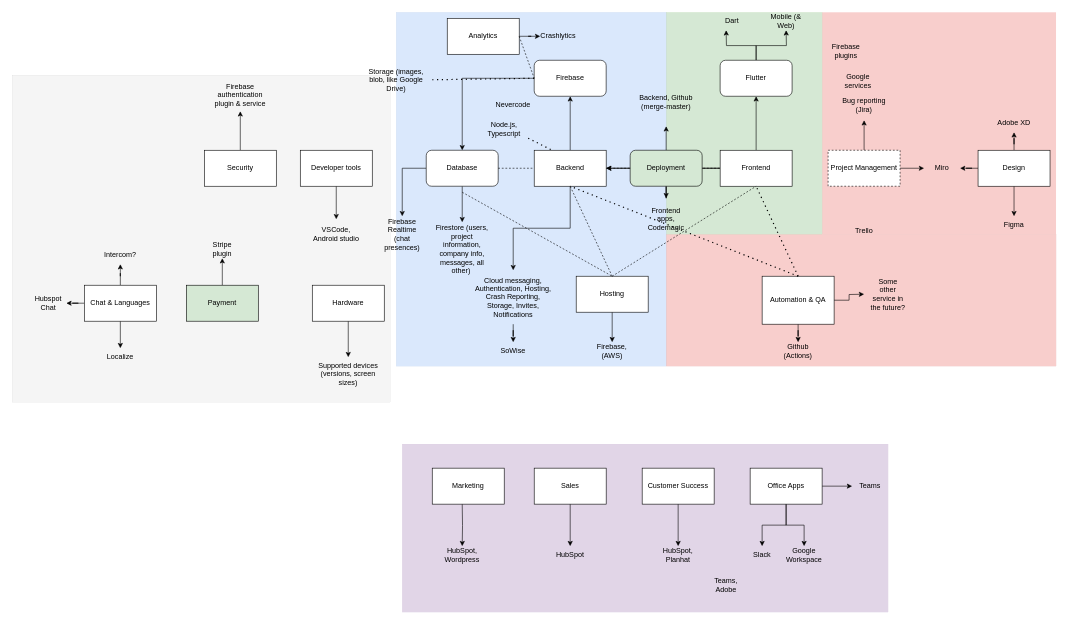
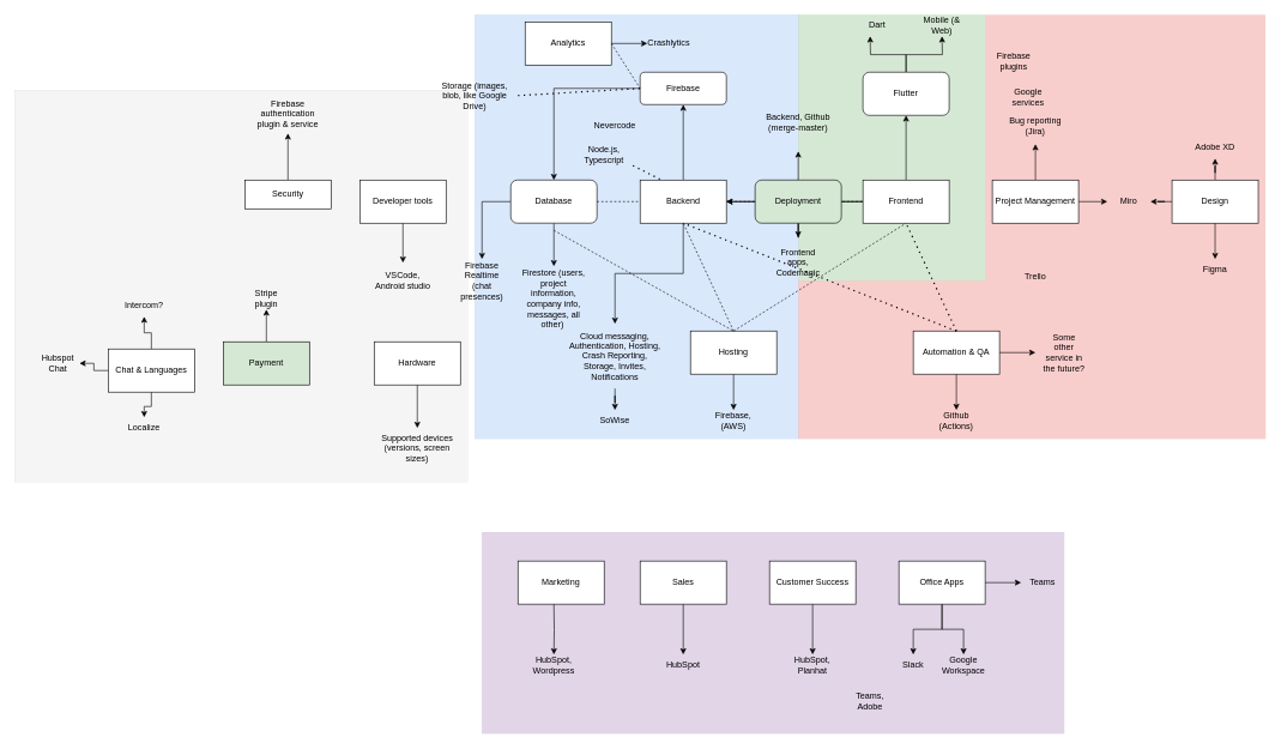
- <mxCell id="77" value="Analytics" style="rounded=0;whiteSpace=wrap;html=1;" parent="1" vertex="1"><mxGeometry x="745" y="30" width="120" height="60" as="geometry" /></mxCell>
+ <mxCell id="77" value="Analytics" style="rounded=0;whiteSpace=wrap;html=1;" parent="1" vertex="1"><mxGeometry x="730" y="30" width="120" height="60" as="geometry" /></mxCell>
- <mxCell id="21" value="Firebase" style="rounded=1;whiteSpace=wrap;html=1;" parent="1" vertex="1"><mxGeometry x="890" y="100" width="120" height="60" as="geometry" /></mxCell>
+ <mxCell id="21" value="Firebase" style="rounded=1;whiteSpace=wrap;html=1;" parent="1" vertex="1"><mxGeometry x="890" y="100" width="120" height="45" as="geometry" /></mxCell>
- <mxCell id="73" value="Security" style="rounded=0;whiteSpace=wrap;html=1;" parent="1" vertex="1"><mxGeometry x="340" y="250" width="120" height="60" as="geometry" /></mxCell>
+ <mxCell id="73" value="Security" style="rounded=0;whiteSpace=wrap;html=1;" parent="1" vertex="1"><mxGeometry x="340" y="250" width="120" height="40" as="geometry" /></mxCell>
- <mxCell id="42" value="Project Management" style="rounded=0;whiteSpace=wrap;html=1;dashed=1;" parent="1" vertex="1"><mxGeometry x="1380" y="250" width="120" height="60" as="geometry" /></mxCell>
+ <mxCell id="42" value="Project Management" style="rounded=0;whiteSpace=wrap;html=1;" parent="1" vertex="1"><mxGeometry x="1380" y="250" width="120" height="60" as="geometry" /></mxCell>
- <mxCell id="17" value="Automation &amp;amp; QA" style="rounded=0;whiteSpace=wrap;html=1;" parent="1" vertex="1"><mxGeometry x="1270" y="460" width="120" height="80" as="geometry" /></mxCell>
+ <mxCell id="17" value="Automation &amp;amp; QA" style="rounded=0;whiteSpace=wrap;html=1;" parent="1" vertex="1"><mxGeometry x="1270" y="460" width="120" height="60" as="geometry" /></mxCell>
- <mxCell id="105" value="Chat &amp;amp; Languages" style="rounded=0;whiteSpace=wrap;html=1;" vertex="1" parent="1"><mxGeometry x="140" y="475" width="120" height="60" as="geometry" /></mxCell>
+ <mxCell id="105" value="Chat &amp;amp; Languages" style="rounded=0;whiteSpace=wrap;html=1;" vertex="1" parent="1"><mxGeometry x="150" y="485" width="120" height="60" as="geometry" /></mxCell>
